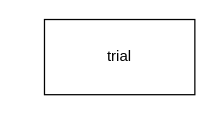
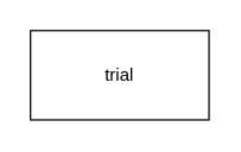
- <mxCell id="2" value="trial" style="rounded=0;whiteSpace=wrap;html=1;" vertex="1" parent="1"><mxGeometry x="35" y="15" width="120" height="60" as="geometry" /></mxCell>
+ <mxCell id="2" value="trial" style="rounded=0;whiteSpace=wrap;html=1;" vertex="1" parent="1"><mxGeometry x="20" y="20" width="120" height="60" as="geometry" /></mxCell>
